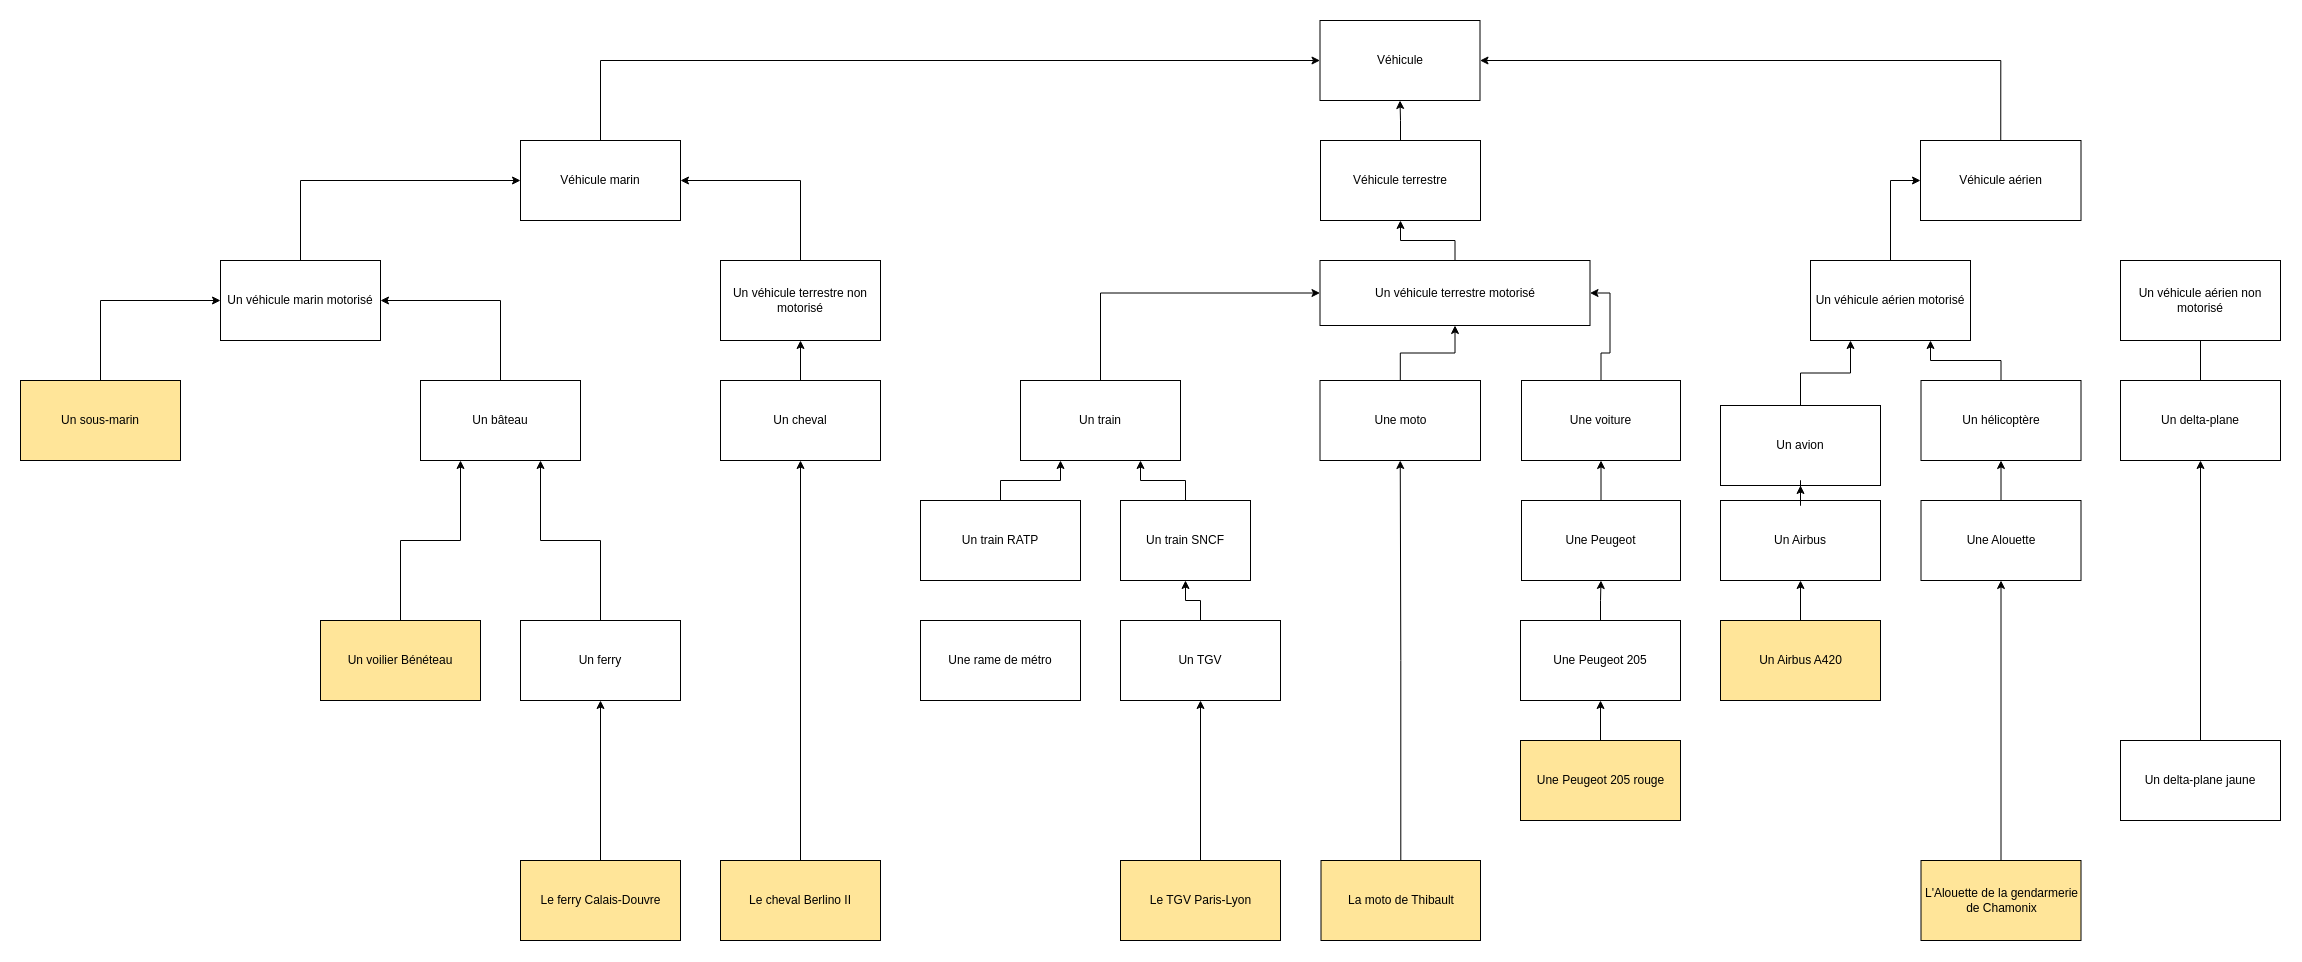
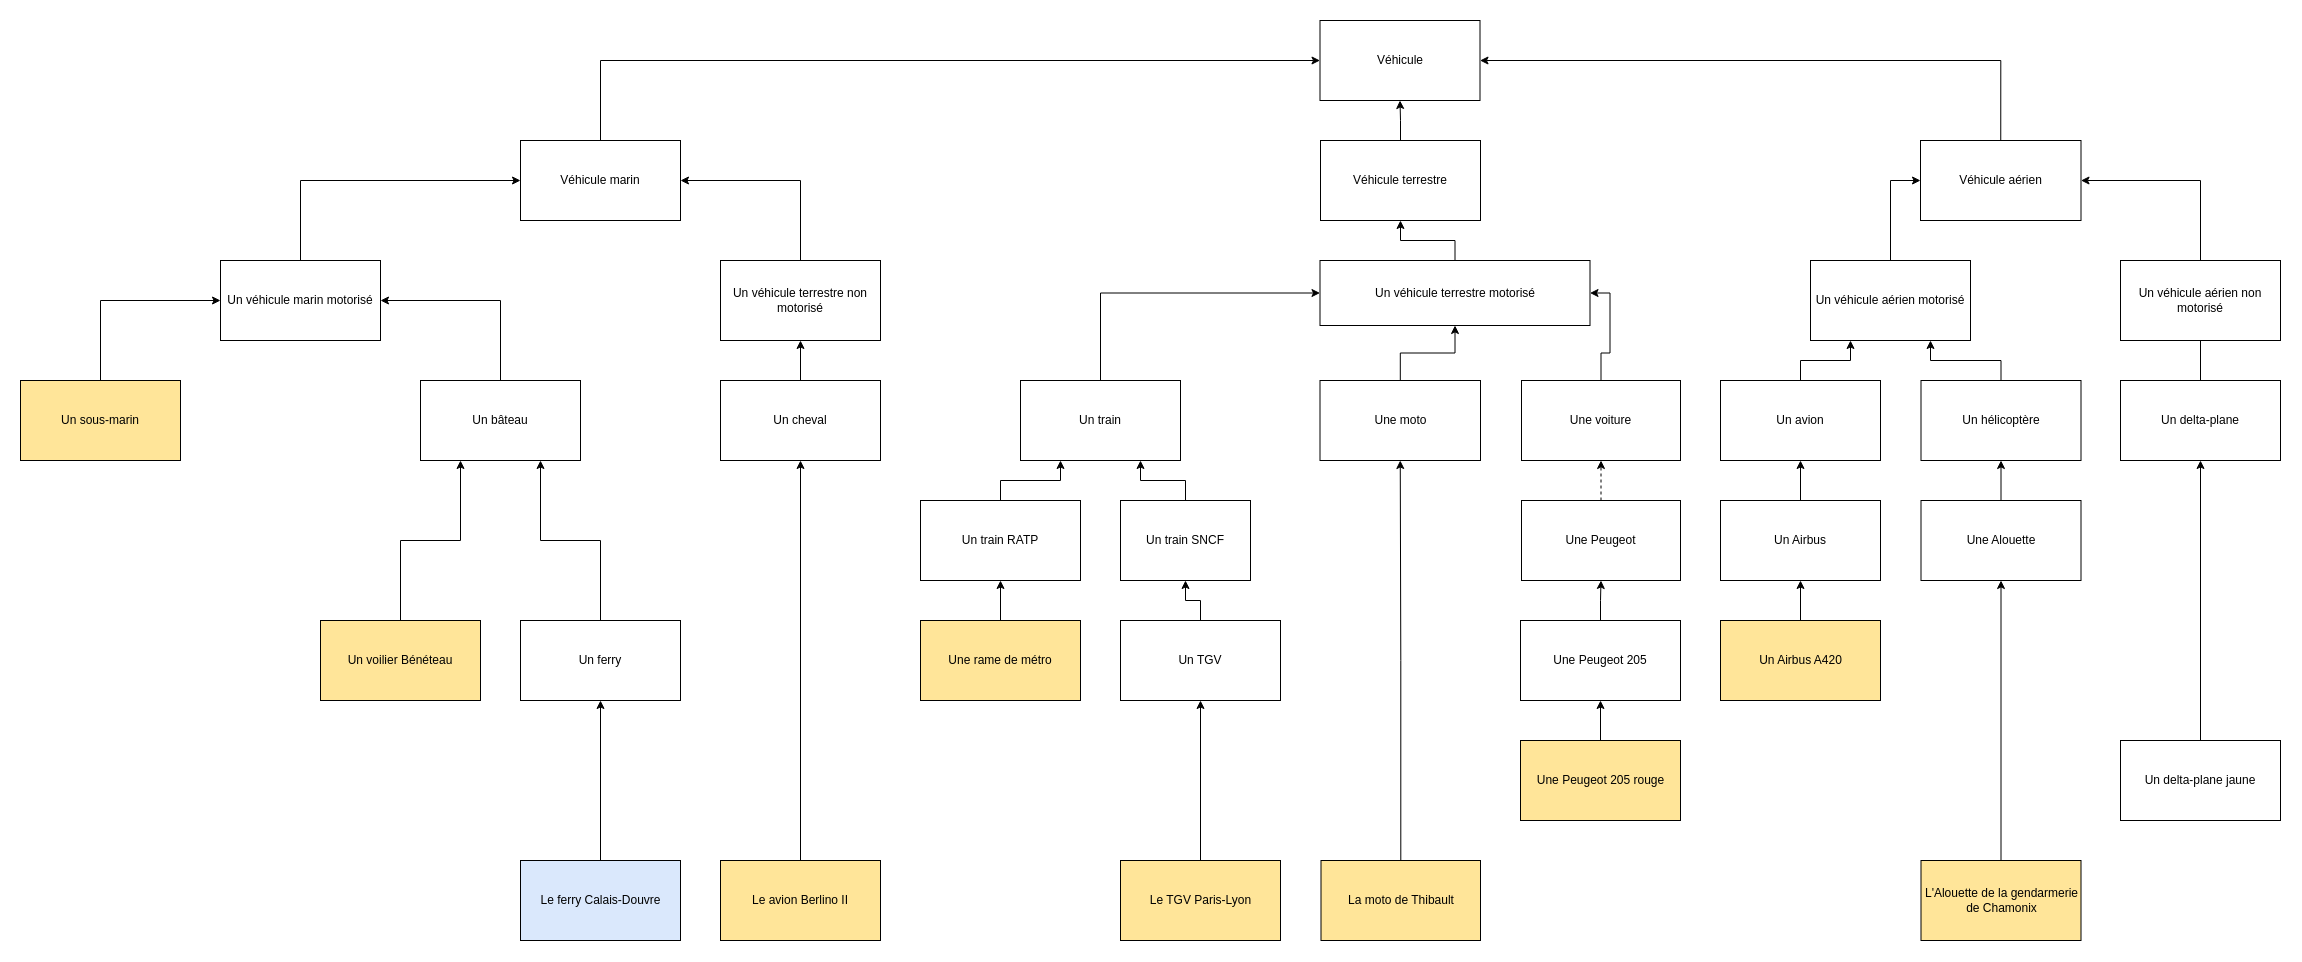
+ <mxCell id="33" style="edgeStyle=orthogonalEdgeStyle;rounded=0;orthogonalLoop=1;jettySize=auto;html=1;exitX=0.5;exitY=0;exitDx=0;exitDy=0;entryX=1;entryY=0.5;entryDx=0;entryDy=0;" edge="1" parent="1" source="34" target="30"><mxGeometry relative="1" as="geometry" /></mxCell>
- <mxCell id="36" value="Un avion" style="rounded=0;whiteSpace=wrap;html=1;fillColor=none;" vertex="1" parent="1"><mxGeometry x="1720" y="405" width="160" height="80" as="geometry" /></mxCell>
+ <mxCell id="36" value="Un avion" style="rounded=0;whiteSpace=wrap;html=1;fillColor=none;" vertex="1" parent="1"><mxGeometry x="1720" y="380" width="160" height="80" as="geometry" /></mxCell>
- <mxCell id="61" value="" style="edgeStyle=orthogonalEdgeStyle;rounded=0;orthogonalLoop=1;jettySize=auto;html=1;" edge="1" parent="1" source="62" target="60"><mxGeometry relative="1" as="geometry" /></mxCell>
+ <mxCell id="61" value="" style="edgeStyle=orthogonalEdgeStyle;rounded=0;orthogonalLoop=1;jettySize=auto;html=1;dashed=1;" edge="1" parent="1" source="62" target="60"><mxGeometry relative="1" as="geometry" /></mxCell>
+ <mxCell id="22" style="edgeStyle=orthogonalEdgeStyle;rounded=0;orthogonalLoop=1;jettySize=auto;html=1;exitX=0.5;exitY=0;exitDx=0;exitDy=0;entryX=0.5;entryY=1;entryDx=0;entryDy=0;" edge="1" parent="1" source="23" target="68"><mxGeometry relative="1" as="geometry" /></mxCell>
- <mxCell id="23" value="Une rame de métro" style="rounded=0;whiteSpace=wrap;html=1;fillColor=#ffffff;" vertex="1" parent="1"><mxGeometry x="920" y="620" width="160" height="80" as="geometry" /></mxCell>
+ <mxCell id="23" value="Une rame de métro" style="rounded=0;whiteSpace=wrap;html=1;fillColor=#FFE599;" vertex="1" parent="1"><mxGeometry x="920" y="620" width="160" height="80" as="geometry" /></mxCell>
- <mxCell id="11" value="Le ferry Calais-Douvre" style="html=1;fillColor=#FFE599;" parent="1" vertex="1"><mxGeometry x="520" y="860" width="160" height="80" as="geometry" /></mxCell>
+ <mxCell id="11" value="Le ferry Calais-Douvre" style="html=1;fillColor=#dae8fc;" parent="1" vertex="1"><mxGeometry x="520" y="860" width="160" height="80" as="geometry" /></mxCell>
- <mxCell id="13" value="Le cheval Berlino II" style="rounded=0;whiteSpace=wrap;html=1;fillColor=#FFE599;" vertex="1" parent="1"><mxGeometry x="720" y="860" width="160" height="80" as="geometry" /></mxCell>
+ <mxCell id="13" value="Le avion Berlino II" style="rounded=0;whiteSpace=wrap;html=1;fillColor=#FFE599;" vertex="1" parent="1"><mxGeometry x="720" y="860" width="160" height="80" as="geometry" /></mxCell>
